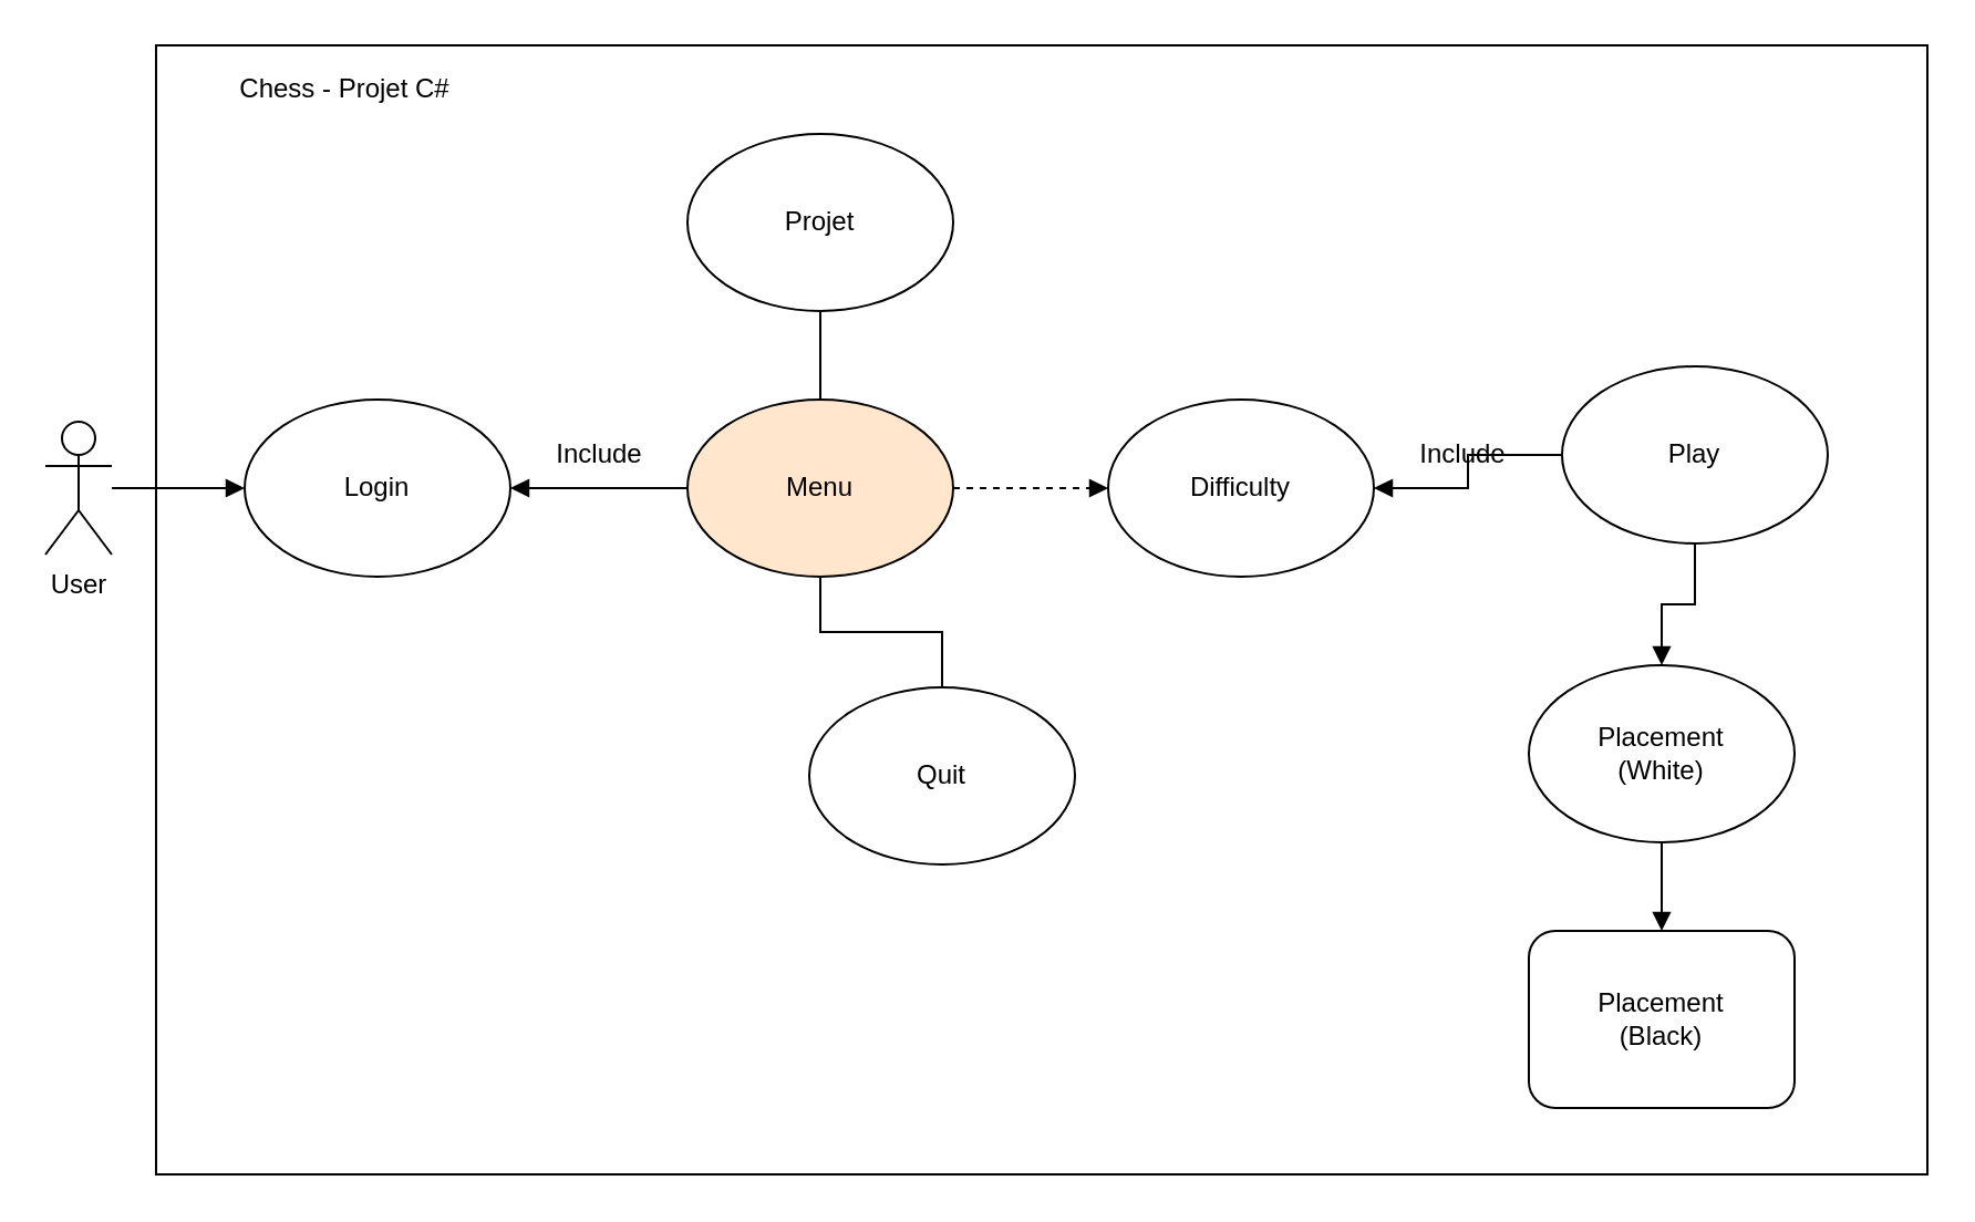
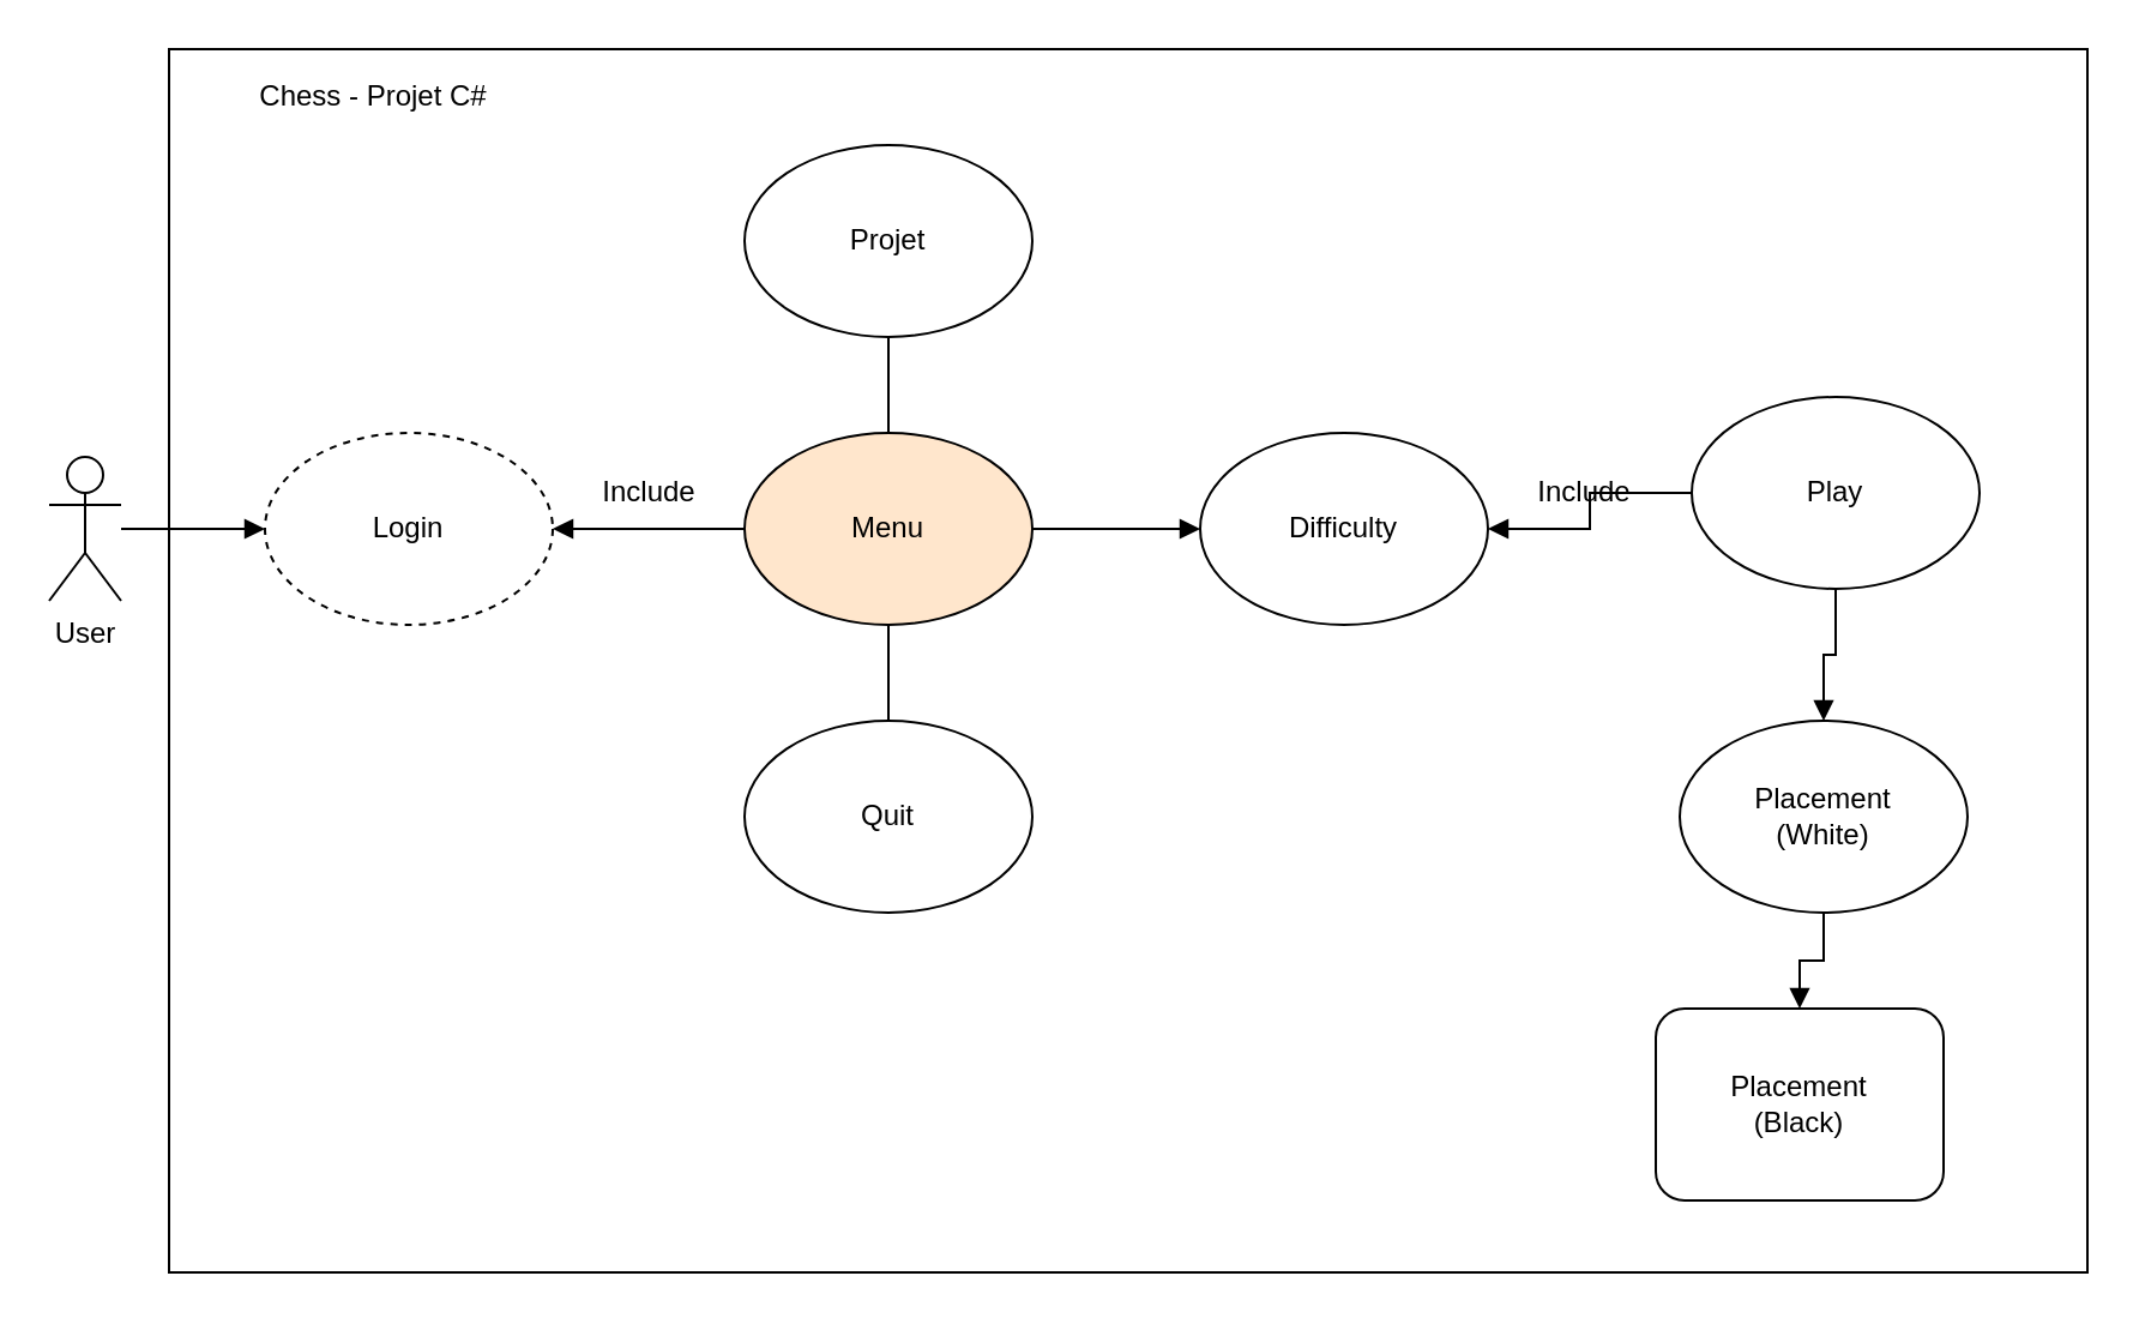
- <mxCell id="8" value="Login" style="ellipse;whiteSpace=wrap;html=1;" vertex="1" parent="1"><mxGeometry x="110" y="180" width="120" height="80" as="geometry" /></mxCell>
+ <mxCell id="8" value="Login" style="ellipse;whiteSpace=wrap;html=1;dashed=1;" vertex="1" parent="1"><mxGeometry x="110" y="180" width="120" height="80" as="geometry" /></mxCell>
- <mxCell id="15" value="" style="edgeStyle=orthogonalEdgeStyle;rounded=0;orthogonalLoop=1;jettySize=auto;html=1;startArrow=none;startFill=0;endArrow=block;endFill=1;dashed=1;" edge="1" parent="1" source="16" target="11"><mxGeometry relative="1" as="geometry" /></mxCell>
+ <mxCell id="15" value="" style="edgeStyle=orthogonalEdgeStyle;rounded=0;orthogonalLoop=1;jettySize=auto;html=1;startArrow=none;startFill=0;endArrow=block;endFill=1;" edge="1" parent="1" source="16" target="11"><mxGeometry relative="1" as="geometry" /></mxCell>
- <mxCell id="21" value="Placement&lt;br&gt;(White)" style="ellipse;whiteSpace=wrap;html=1;" vertex="1" parent="1"><mxGeometry x="690" y="300" width="120" height="80" as="geometry" /></mxCell>
+ <mxCell id="21" value="Placement&lt;br&gt;(White)" style="ellipse;whiteSpace=wrap;html=1;" vertex="1" parent="1"><mxGeometry x="700" y="300" width="120" height="80" as="geometry" /></mxCell>
- <mxCell id="9" value="Quit" style="ellipse;whiteSpace=wrap;html=1;" vertex="1" parent="1"><mxGeometry x="365" y="310" width="120" height="80" as="geometry" /></mxCell>
+ <mxCell id="9" value="Quit" style="ellipse;whiteSpace=wrap;html=1;" vertex="1" parent="1"><mxGeometry x="310" y="300" width="120" height="80" as="geometry" /></mxCell>
